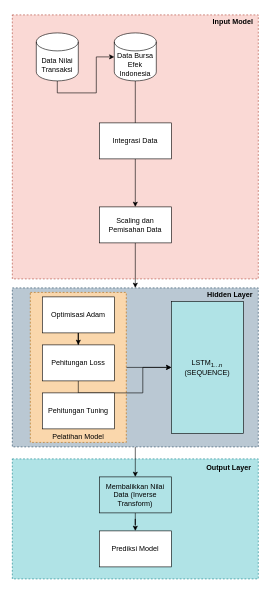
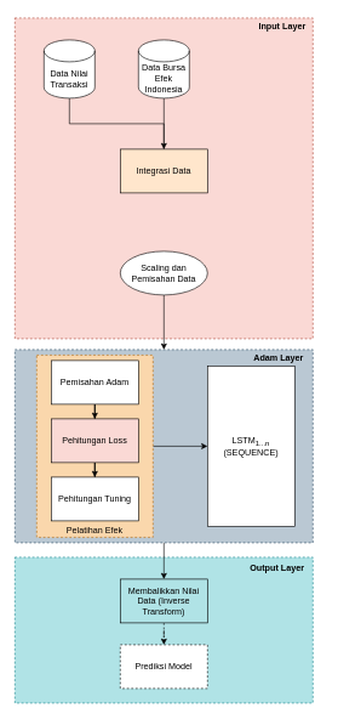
- <mxCell id="27" value="Input Model" style="text;html=1;align=center;verticalAlign=middle;whiteSpace=wrap;rounded=0;fontStyle=1" parent="1" vertex="1"><mxGeometry x="333" y="20" width="110" height="30" as="geometry" /></mxCell>
+ <mxCell id="27" value="Input Layer" style="text;html=1;align=center;verticalAlign=middle;whiteSpace=wrap;rounded=0;fontStyle=1" parent="1" vertex="1"><mxGeometry x="333" y="20" width="110" height="30" as="geometry" /></mxCell>
- <mxCell id="8" style="edgeStyle=orthogonalEdgeStyle;rounded=0;orthogonalLoop=1;jettySize=auto;html=1;exitX=0.5;exitY=1;exitDx=0;exitDy=0;exitPerimeter=0;" parent="1" source="9" target="7" edge="1"><mxGeometry relative="1" as="geometry" /></mxCell>
+ <mxCell id="8" style="edgeStyle=orthogonalEdgeStyle;rounded=0;orthogonalLoop=1;jettySize=auto;html=1;exitX=0.5;exitY=1;exitDx=0;exitDy=0;exitPerimeter=0;entryX=0.5;entryY=0;entryDx=0;entryDy=0;" parent="1" source="9" target="11" edge="1"><mxGeometry relative="1" as="geometry" /></mxCell>
- <mxCell id="11" value="Integrasi Data" style="rounded=0;whiteSpace=wrap;html=1;" parent="1" vertex="1"><mxGeometry x="165" y="204" width="120" height="60" as="geometry" /></mxCell>
+ <mxCell id="11" value="Integrasi Data" style="rounded=0;whiteSpace=wrap;html=1;fillColor=#ffe6cc;" parent="1" vertex="1"><mxGeometry x="165" y="204" width="120" height="60" as="geometry" /></mxCell>
- <mxCell id="10" style="edgeStyle=orthogonalEdgeStyle;rounded=0;orthogonalLoop=1;jettySize=auto;html=1;exitX=0.5;exitY=1;exitDx=0;exitDy=0;entryX=0.5;entryY=0;entryDx=0;entryDy=0;" edge="1" parent="1" source="11" target="13"><mxGeometry relative="1" as="geometry" /></mxCell>
- <mxCell id="13" value="Scaling dan Pemisahan Data" style="rounded=0;whiteSpace=wrap;html=1;" parent="1" vertex="1"><mxGeometry x="165" y="344" width="120" height="60" as="geometry" /></mxCell>
+ <mxCell id="13" value="Scaling dan Pemisahan Data" style="ellipse;whiteSpace=wrap;html=1;" parent="1" vertex="1"><mxGeometry x="165" y="344" width="120" height="60" as="geometry" /></mxCell>
- <mxCell id="23" value="Hidden Layer" style="text;html=1;align=center;verticalAlign=middle;whiteSpace=wrap;rounded=0;fontStyle=1" parent="1" vertex="1"><mxGeometry x="328" y="475" width="110" height="30" as="geometry" /></mxCell>
+ <mxCell id="23" value="Adam Layer" style="text;html=1;align=center;verticalAlign=middle;whiteSpace=wrap;rounded=0;fontStyle=1" parent="1" vertex="1"><mxGeometry x="328" y="475" width="110" height="30" as="geometry" /></mxCell>
- <mxCell id="17" value="Optimisasi Adam" style="rounded=0;whiteSpace=wrap;html=1;" parent="1" vertex="1"><mxGeometry x="70" y="494" width="120" height="60" as="geometry" /></mxCell>
+ <mxCell id="17" value="Pemisahan Adam" style="rounded=0;whiteSpace=wrap;html=1;" parent="1" vertex="1"><mxGeometry x="70" y="494" width="120" height="60" as="geometry" /></mxCell>
- <mxCell id="19" value="Pehitungan Loss" style="rounded=0;whiteSpace=wrap;html=1;" parent="1" vertex="1"><mxGeometry x="70" y="574" width="120" height="60" as="geometry" /></mxCell>
+ <mxCell id="19" value="Pehitungan Loss" style="rounded=0;whiteSpace=wrap;html=1;fillColor=#fad9d5;" parent="1" vertex="1"><mxGeometry x="70" y="574" width="120" height="60" as="geometry" /></mxCell>
- <mxCell id="21" value="LSTM&lt;sub&gt;1...n&lt;/sub&gt;&lt;div&gt;(SEQUENCE)&lt;/div&gt;" style="rounded=0;whiteSpace=wrap;html=1;fillColor=#b0e3e6;" parent="1" vertex="1"><mxGeometry x="285" y="501.5" width="120" height="220" as="geometry" /></mxCell>
+ <mxCell id="21" value="LSTM&lt;sub&gt;1...n&lt;/sub&gt;&lt;div&gt;(SEQUENCE)&lt;/div&gt;" style="rounded=0;whiteSpace=wrap;html=1;" parent="1" vertex="1"><mxGeometry x="285" y="501.5" width="120" height="220" as="geometry" /></mxCell>
- <mxCell id="18" style="edgeStyle=orthogonalEdgeStyle;rounded=0;orthogonalLoop=1;jettySize=auto;html=1;exitX=0.5;exitY=1;exitDx=0;exitDy=0;" parent="1" source="19" target="21" edge="1"><mxGeometry relative="1" as="geometry" /></mxCell>
+ <mxCell id="18" style="edgeStyle=orthogonalEdgeStyle;rounded=0;orthogonalLoop=1;jettySize=auto;html=1;exitX=0.5;exitY=1;exitDx=0;exitDy=0;" parent="1" source="19" target="20" edge="1"><mxGeometry relative="1" as="geometry" /></mxCell>
- <mxCell id="22" value="Pelatihan Model" style="text;html=1;align=center;verticalAlign=middle;whiteSpace=wrap;rounded=0;" parent="1" vertex="1"><mxGeometry x="80" y="711.5" width="100" height="30" as="geometry" /></mxCell>
+ <mxCell id="22" value="Pelatihan Efek" style="text;html=1;align=center;verticalAlign=middle;whiteSpace=wrap;rounded=0;" parent="1" vertex="1"><mxGeometry x="80" y="711.5" width="100" height="30" as="geometry" /></mxCell>
- <mxCell id="24" style="edgeStyle=orthogonalEdgeStyle;rounded=0;orthogonalLoop=1;jettySize=auto;html=1;exitX=0.5;exitY=1;exitDx=0;exitDy=0;" parent="1" source="25" target="26" edge="1"><mxGeometry relative="1" as="geometry" /></mxCell>
+ <mxCell id="24" style="edgeStyle=orthogonalEdgeStyle;rounded=0;orthogonalLoop=1;jettySize=auto;html=1;exitX=0.5;exitY=1;exitDx=0;exitDy=0;dashed=1;" parent="1" source="25" target="26" edge="1"><mxGeometry relative="1" as="geometry" /></mxCell>
- <mxCell id="26" value="Prediksi Model" style="rounded=0;whiteSpace=wrap;html=1;" parent="1" vertex="1"><mxGeometry x="165" y="884" width="120" height="60" as="geometry" /></mxCell>
+ <mxCell id="26" value="Prediksi Model" style="rounded=0;whiteSpace=wrap;html=1;dashed=1;" parent="1" vertex="1"><mxGeometry x="165" y="884" width="120" height="60" as="geometry" /></mxCell>
